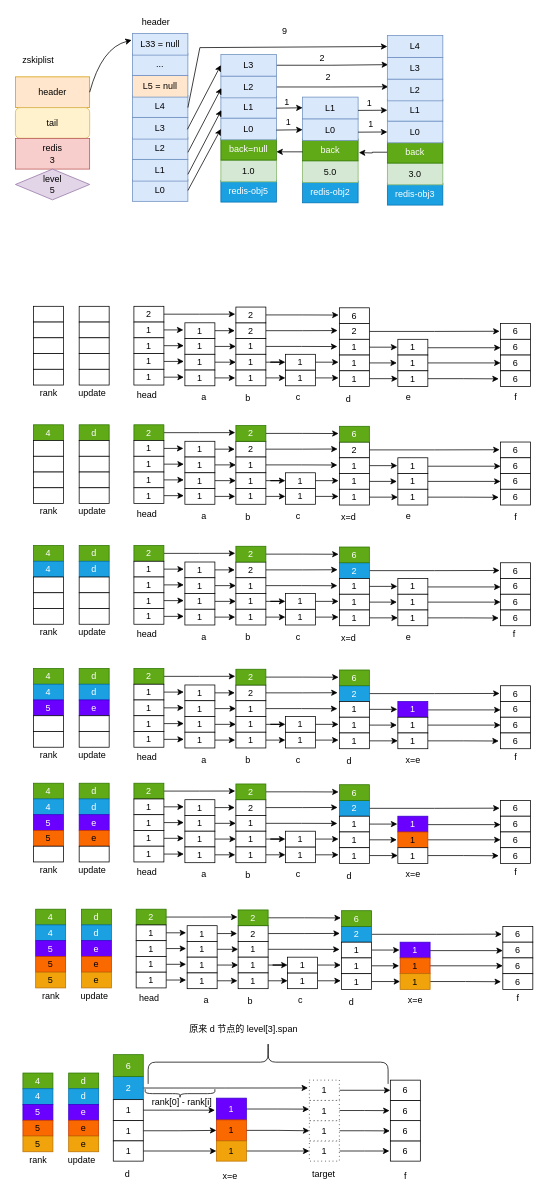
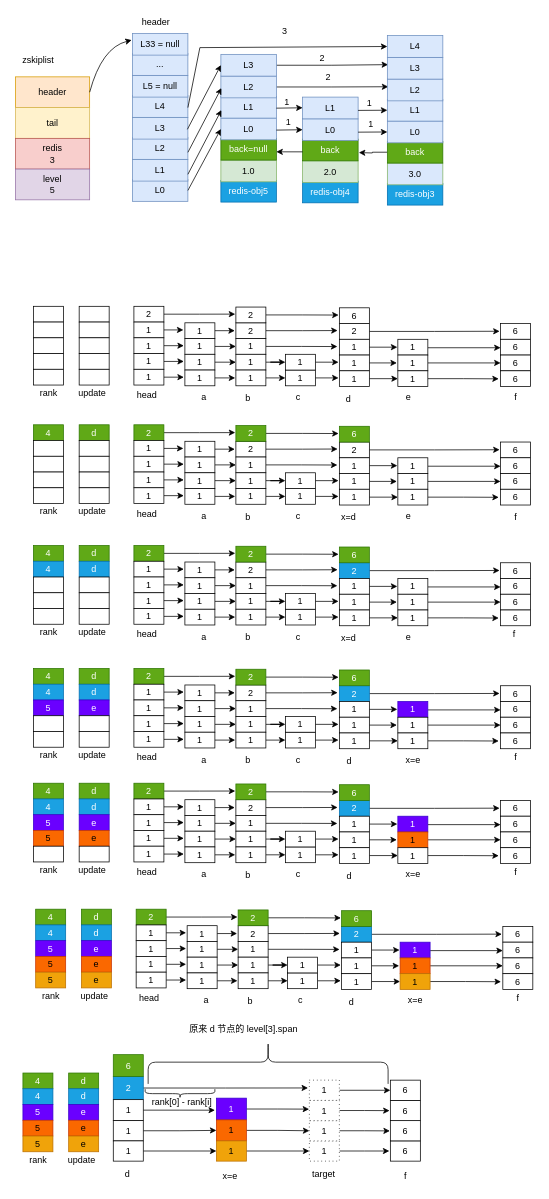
- <mxCell id="56" value="9" style="text;html=1;align=center;verticalAlign=middle;resizable=0;points=[];autosize=1;strokeColor=none;fillColor=none;" vertex="1" parent="1"><mxGeometry x="370" y="33" width="17" height="18" as="geometry" /></mxCell>
+ <mxCell id="56" value="3" style="text;html=1;align=center;verticalAlign=middle;resizable=0;points=[];autosize=1;strokeColor=none;fillColor=none;" vertex="1" parent="1"><mxGeometry x="370" y="33" width="17" height="18" as="geometry" /></mxCell>
- <mxCell id="12" value="L5 = null" style="rounded=0;whiteSpace=wrap;html=1;fillColor=#ffe6cc;strokeColor=#6c8ebf;" vertex="1" parent="1"><mxGeometry x="176" y="100" width="74" height="29" as="geometry" /></mxCell>
+ <mxCell id="12" value="L5 = null" style="rounded=0;whiteSpace=wrap;html=1;fillColor=#dae8fc;strokeColor=#6c8ebf;" vertex="1" parent="1"><mxGeometry x="176" y="100" width="74" height="29" as="geometry" /></mxCell>
- <mxCell id="3" value="tail" style="whiteSpace=wrap;html=1;fillColor=#fff2cc;strokeColor=#d6b656;rounded=1;" vertex="1" parent="1"><mxGeometry x="20" y="143" width="99" height="41" as="geometry" /></mxCell>
+ <mxCell id="3" value="tail" style="rounded=0;whiteSpace=wrap;html=1;fillColor=#fff2cc;strokeColor=#d6b656;" vertex="1" parent="1"><mxGeometry x="20" y="143" width="99" height="41" as="geometry" /></mxCell>
- <mxCell id="25" value="5.0" style="rounded=0;whiteSpace=wrap;html=1;fillColor=#d5e8d4;strokeColor=#82b366;" vertex="1" parent="1"><mxGeometry x="403" y="214" width="74" height="29" as="geometry" /></mxCell>
+ <mxCell id="25" value="2.0" style="rounded=0;whiteSpace=wrap;html=1;fillColor=#d5e8d4;strokeColor=#82b366;" vertex="1" parent="1"><mxGeometry x="403" y="214" width="74" height="29" as="geometry" /></mxCell>
- <mxCell id="30" value="3.0" style="rounded=0;whiteSpace=wrap;html=1;fillColor=#d5e8d4;strokeColor=#82b366;" vertex="1" parent="1"><mxGeometry x="516" y="217" width="74" height="29" as="geometry" /></mxCell>
+ <mxCell id="30" value="3.0" style="rounded=0;whiteSpace=wrap;html=1;fillColor=#dae8fc;strokeColor=#82b366;" vertex="1" parent="1"><mxGeometry x="516" y="217" width="74" height="29" as="geometry" /></mxCell>
- <mxCell id="5" value="level&lt;br&gt;5" style="rhombus;whiteSpace=wrap;html=1;fillColor=#e1d5e7;strokeColor=#9673a6;" vertex="1" parent="1"><mxGeometry x="20" y="225" width="99" height="41" as="geometry" /></mxCell>
+ <mxCell id="5" value="level&lt;br&gt;5" style="rounded=0;whiteSpace=wrap;html=1;fillColor=#e1d5e7;strokeColor=#9673a6;" vertex="1" parent="1"><mxGeometry x="20" y="225" width="99" height="41" as="geometry" /></mxCell>
- <mxCell id="24" value="redis-obj2" style="rounded=0;whiteSpace=wrap;html=1;fillColor=#1ba1e2;fontColor=#ffffff;strokeColor=#006EAF;" vertex="1" parent="1"><mxGeometry x="403" y="241" width="74" height="29" as="geometry" /></mxCell>
+ <mxCell id="24" value="redis-obj4" style="rounded=0;whiteSpace=wrap;html=1;fillColor=#1ba1e2;fontColor=#ffffff;strokeColor=#006EAF;" vertex="1" parent="1"><mxGeometry x="403" y="241" width="74" height="29" as="geometry" /></mxCell>
